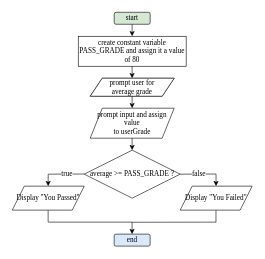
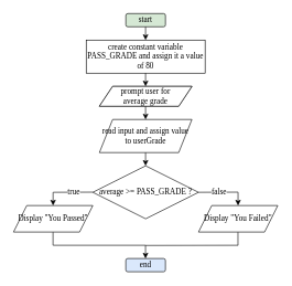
- <mxCell id="6" value="prompt input and assign value&lt;div&gt;to userGrade&lt;/div&gt;" style="shape=parallelogram;perimeter=parallelogramPerimeter;whiteSpace=wrap;html=1;fixedSize=1;fontFamily=source code pro;fontSource=https://fonts.googleapis.com/css?family=source+code+pro;" vertex="1" parent="1"><mxGeometry x="150" y="180" width="140" height="50" as="geometry" /></mxCell>
+ <mxCell id="6" value="read input and assign value&lt;div&gt;to userGrade&lt;/div&gt;" style="shape=parallelogram;perimeter=parallelogramPerimeter;whiteSpace=wrap;html=1;fixedSize=1;fontFamily=source code pro;fontSource=https://fonts.googleapis.com/css?family=source+code+pro;" vertex="1" parent="1"><mxGeometry x="150" y="180" width="140" height="50" as="geometry" /></mxCell>
